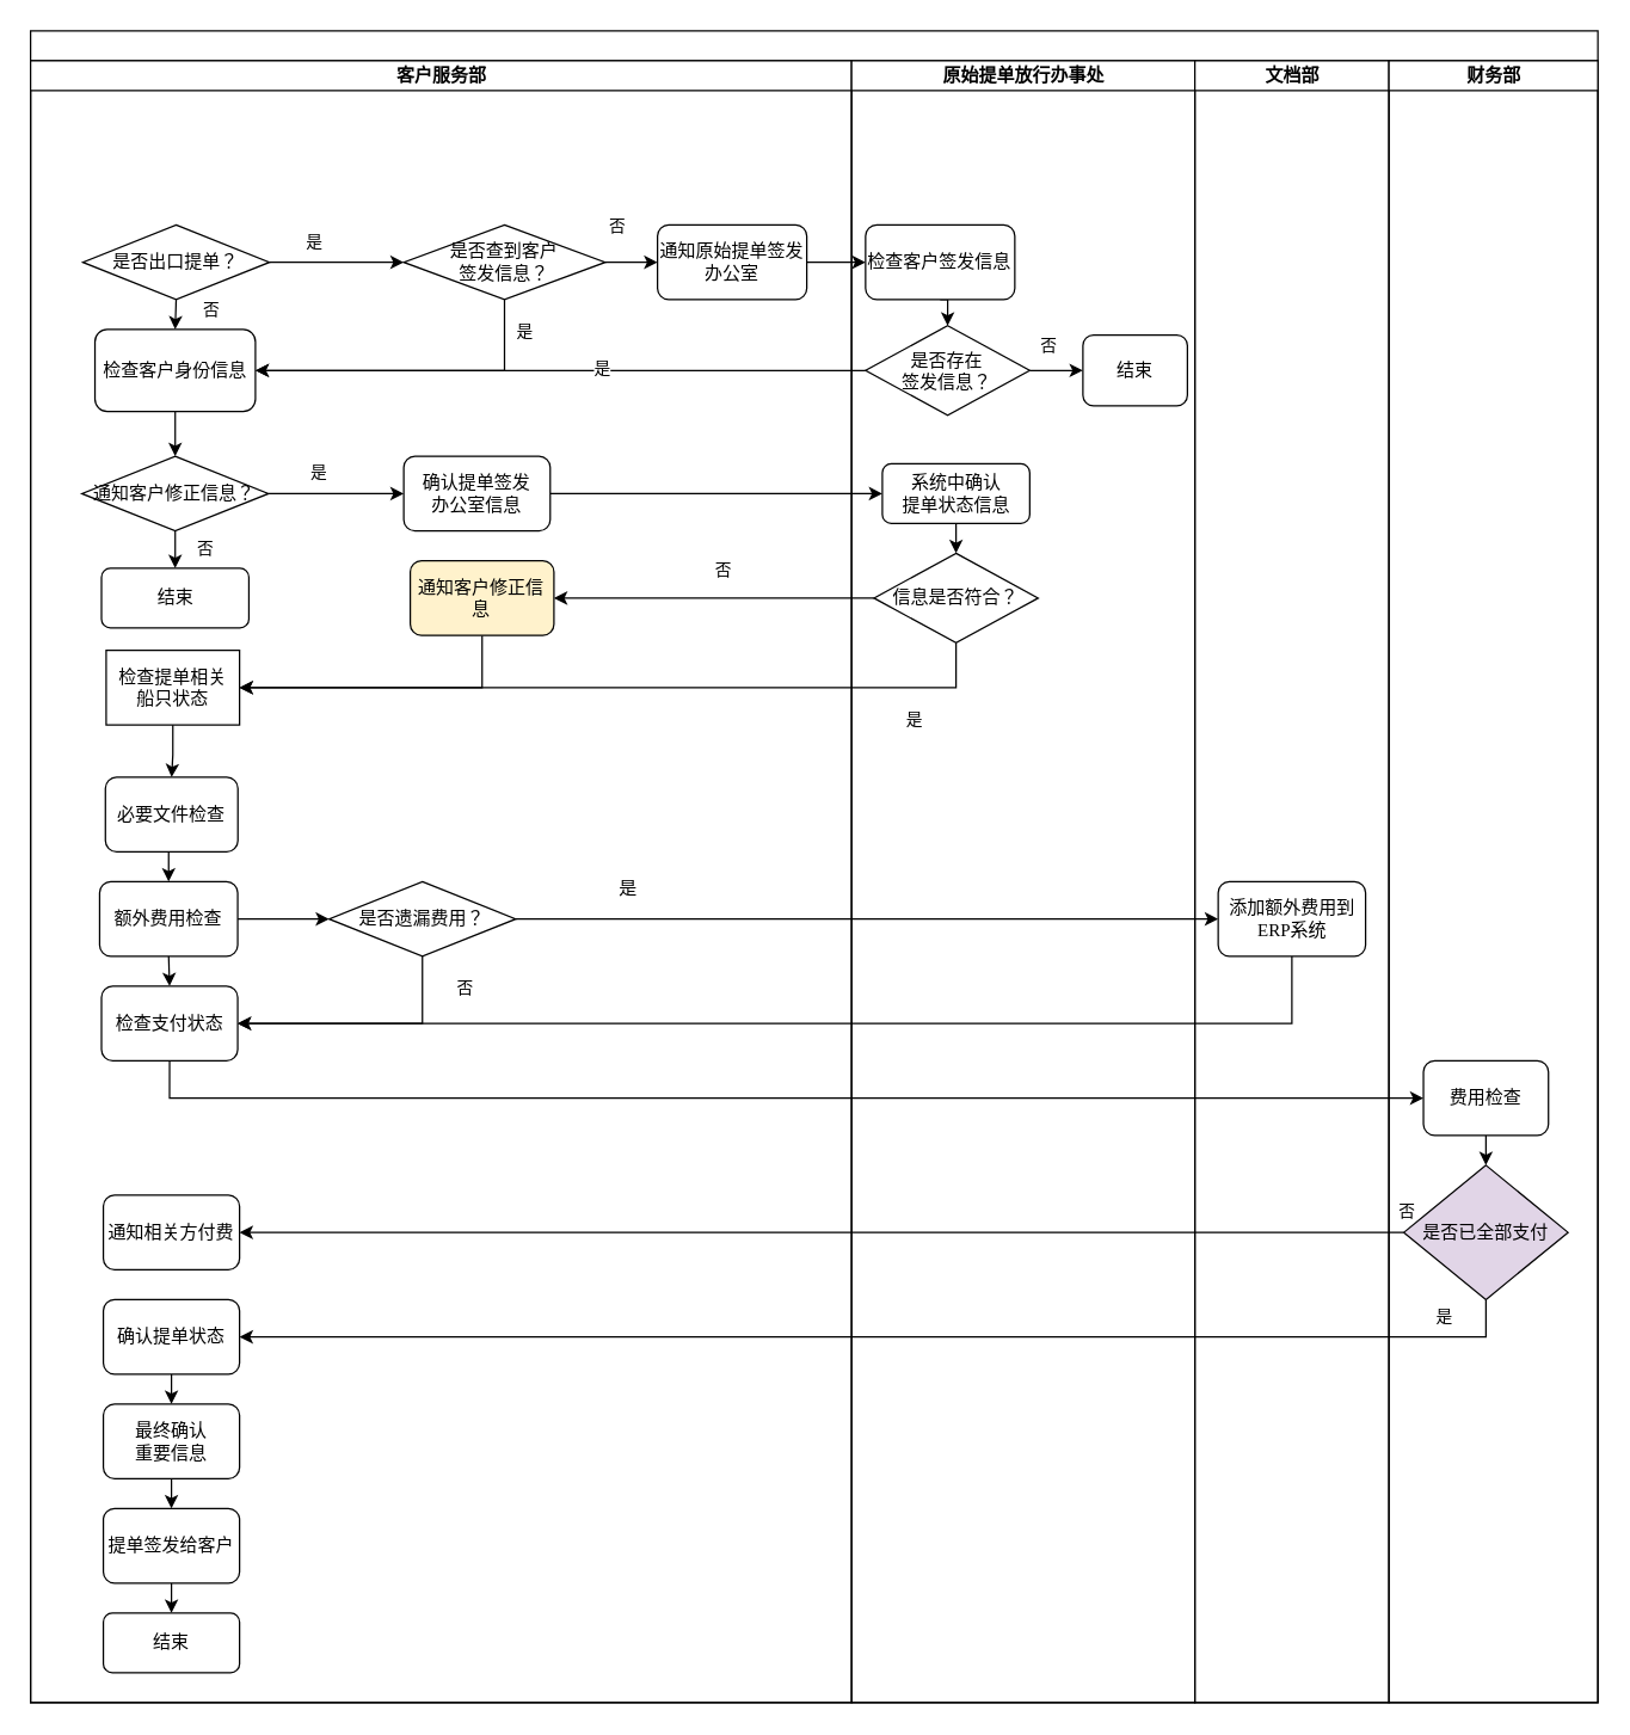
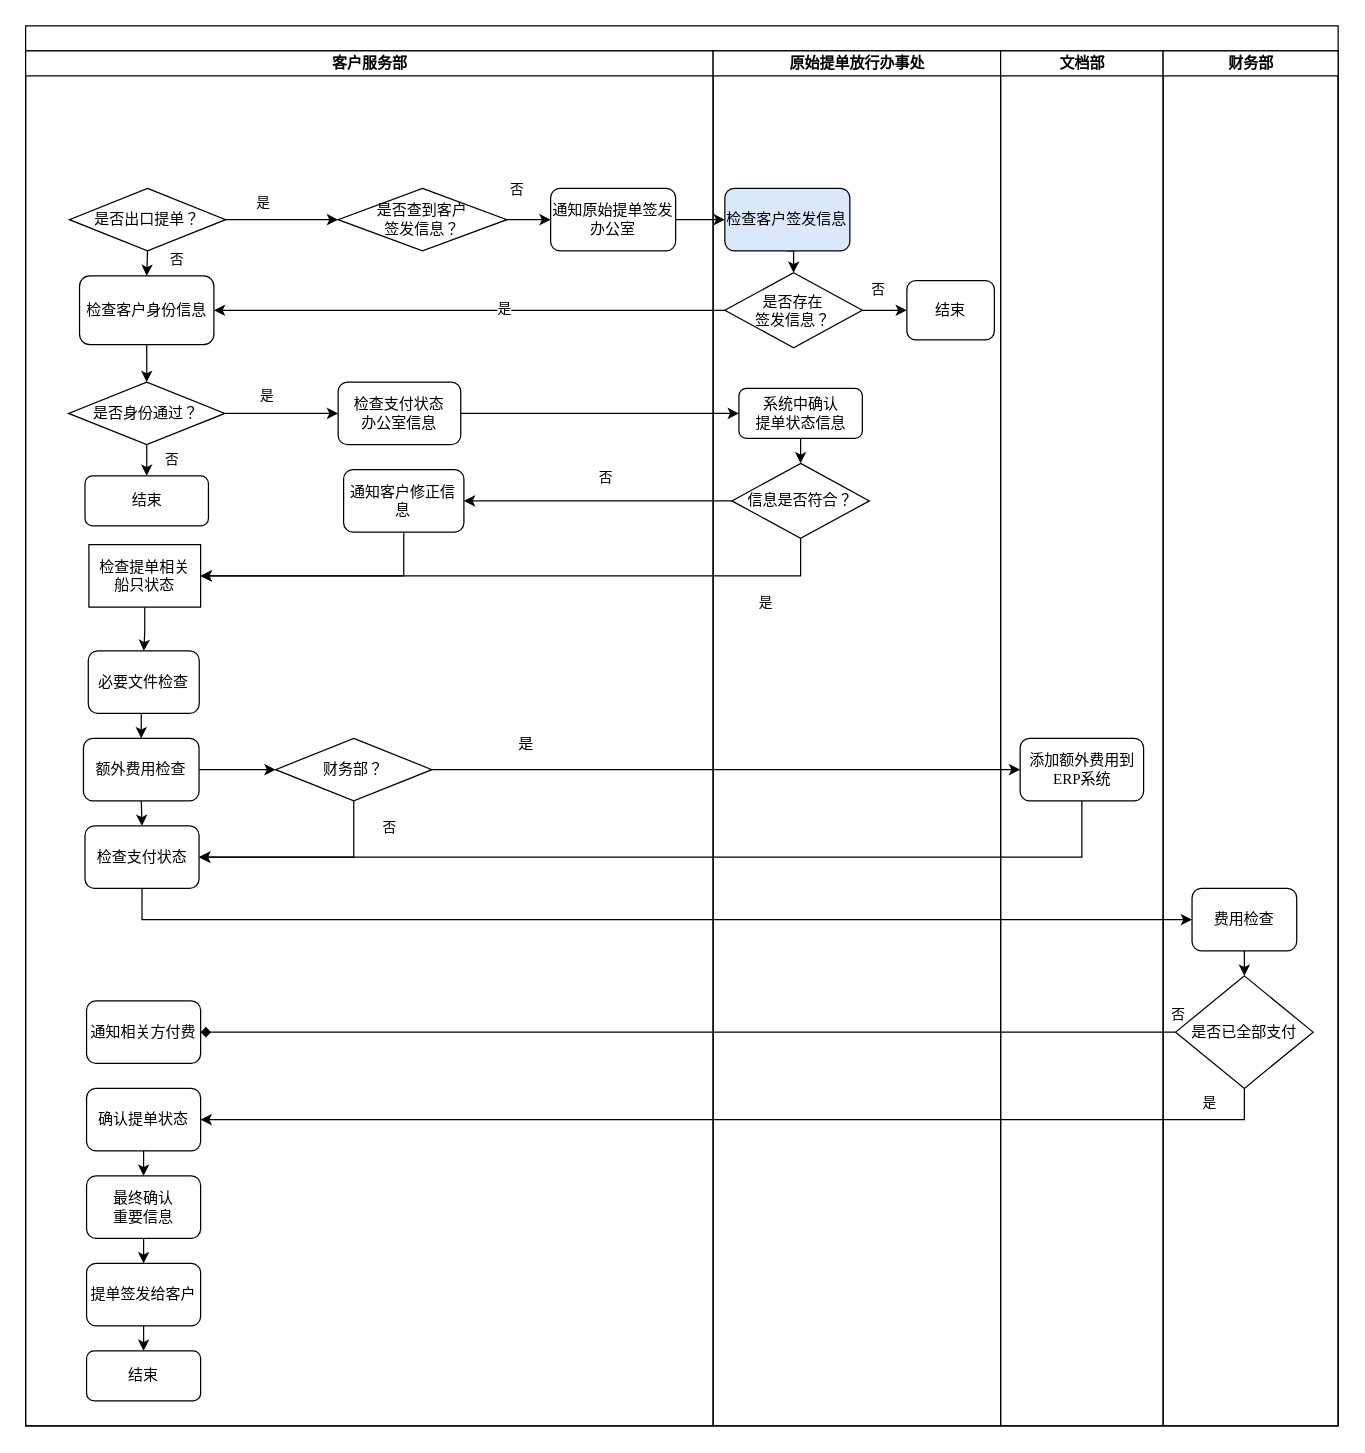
- <mxCell id="59" value="&lt;font style=&quot;font-size: 12px;&quot;&gt;检查客户签发信息&lt;/font&gt;" style="rounded=1;whiteSpace=wrap;html=1;shadow=0;labelBackgroundColor=none;strokeWidth=1;fontFamily=Verdana;fontSize=8;align=center;" parent="57" vertex="1"><mxGeometry x="9.38" y="110" width="100" height="50" as="geometry" /></mxCell>
+ <mxCell id="59" value="&lt;font style=&quot;font-size: 12px;&quot;&gt;检查客户签发信息&lt;/font&gt;" style="rounded=1;whiteSpace=wrap;html=1;shadow=0;labelBackgroundColor=none;strokeWidth=1;fontFamily=Verdana;fontSize=8;align=center;fillColor=#dae8fc;" parent="57" vertex="1"><mxGeometry x="9.38" y="110" width="100" height="50" as="geometry" /></mxCell>
- <mxCell id="25" style="edgeStyle=orthogonalEdgeStyle;rounded=0;orthogonalLoop=1;jettySize=auto;html=1;exitX=0.5;exitY=1;exitDx=0;exitDy=0;entryX=1;entryY=0.5;entryDx=0;entryDy=0;" parent="14" source="27" target="21" edge="1"><mxGeometry relative="1" as="geometry" /></mxCell>
- <mxCell id="26" value="是" style="edgeLabel;html=1;align=center;verticalAlign=middle;resizable=0;points=[];" parent="25" vertex="1" connectable="0"><mxGeometry x="-0.804" y="4" relative="1" as="geometry"><mxPoint x="9" y="-1" as="offset" /></mxGeometry></mxCell>
- <mxCell id="32" value="通知客户修正信息？" style="rhombus;whiteSpace=wrap;html=1;" parent="14" vertex="1"><mxGeometry x="34.38" y="265" width="125" height="50" as="geometry" /></mxCell>
+ <mxCell id="32" value="是否身份通过？" style="rhombus;whiteSpace=wrap;html=1;" parent="14" vertex="1"><mxGeometry x="34.38" y="265" width="125" height="50" as="geometry" /></mxCell>
- <mxCell id="34" value="&lt;font style=&quot;font-size: 12px;&quot;&gt;确认提单签发&lt;br&gt;办公室信息&lt;/font&gt;" style="rounded=1;whiteSpace=wrap;html=1;shadow=0;labelBackgroundColor=none;strokeWidth=1;fontFamily=Verdana;fontSize=8;align=center;" parent="14" vertex="1"><mxGeometry x="250" y="265" width="98.12" height="50" as="geometry" /></mxCell>
+ <mxCell id="34" value="&lt;font style=&quot;font-size: 12px;&quot;&gt;检查支付状态&lt;br&gt;办公室信息&lt;/font&gt;" style="rounded=1;whiteSpace=wrap;html=1;shadow=0;labelBackgroundColor=none;strokeWidth=1;fontFamily=Verdana;fontSize=8;align=center;" parent="14" vertex="1"><mxGeometry x="250" y="265" width="98.12" height="50" as="geometry" /></mxCell>
- <mxCell id="36" value="&lt;font style=&quot;font-size: 12px;&quot;&gt;通知客户修正信息&lt;/font&gt;" style="rounded=1;whiteSpace=wrap;html=1;shadow=0;labelBackgroundColor=none;strokeWidth=1;fontFamily=Verdana;fontSize=8;align=center;fillColor=#fff2cc;" parent="14" vertex="1"><mxGeometry x="254.37" y="335" width="96.25" height="50" as="geometry" /></mxCell>
+ <mxCell id="36" value="&lt;font style=&quot;font-size: 12px;&quot;&gt;通知客户修正信息&lt;/font&gt;" style="rounded=1;whiteSpace=wrap;html=1;shadow=0;labelBackgroundColor=none;strokeWidth=1;fontFamily=Verdana;fontSize=8;align=center;" parent="14" vertex="1"><mxGeometry x="254.37" y="335" width="96.25" height="50" as="geometry" /></mxCell>
- <mxCell id="46" value="是否遗漏费用？" style="rhombus;whiteSpace=wrap;html=1;" parent="14" vertex="1"><mxGeometry x="200" y="550" width="125" height="50" as="geometry" /></mxCell>
+ <mxCell id="46" value="财务部？" style="rhombus;whiteSpace=wrap;html=1;" parent="14" vertex="1"><mxGeometry x="200" y="550" width="125" height="50" as="geometry" /></mxCell>
- <mxCell id="4" style="edgeStyle=orthogonalEdgeStyle;rounded=0;orthogonalLoop=1;jettySize=auto;html=1;exitX=0;exitY=0.5;exitDx=0;exitDy=0;entryX=1;entryY=0.5;entryDx=0;entryDy=0;" parent="2" source="73" target="49" edge="1"><mxGeometry relative="1" as="geometry" /></mxCell>
+ <mxCell id="4" style="edgeStyle=orthogonalEdgeStyle;rounded=0;orthogonalLoop=1;jettySize=auto;html=1;exitX=0;exitY=0.5;exitDx=0;exitDy=0;entryX=1;entryY=0.5;entryDx=0;entryDy=0;endArrow=diamond;" parent="2" source="73" target="49" edge="1"><mxGeometry relative="1" as="geometry" /></mxCell>
- <mxCell id="73" value="是否已全部支付" style="rhombus;whiteSpace=wrap;html=1;fillColor=#e1d5e7;" parent="70" vertex="1"><mxGeometry x="10" y="740" width="110" height="90" as="geometry" /></mxCell>
+ <mxCell id="73" value="是否已全部支付" style="rhombus;whiteSpace=wrap;html=1;" parent="70" vertex="1"><mxGeometry x="10" y="740" width="110" height="90" as="geometry" /></mxCell>
